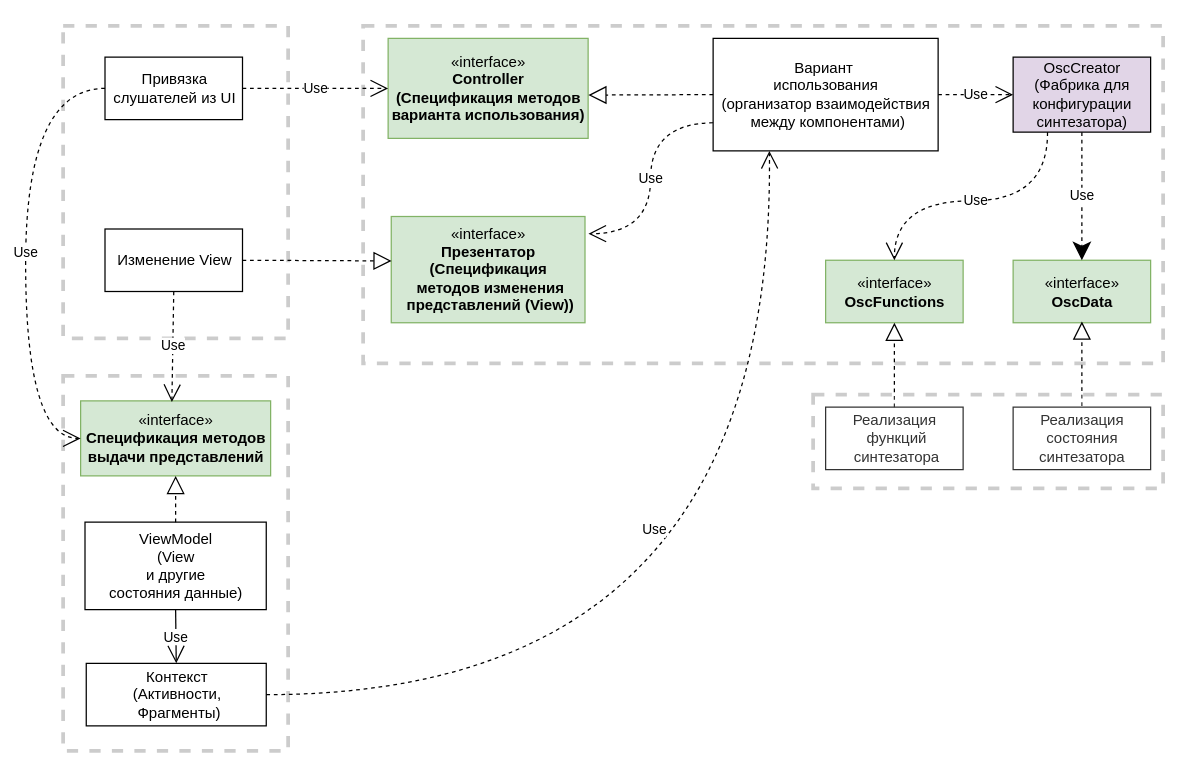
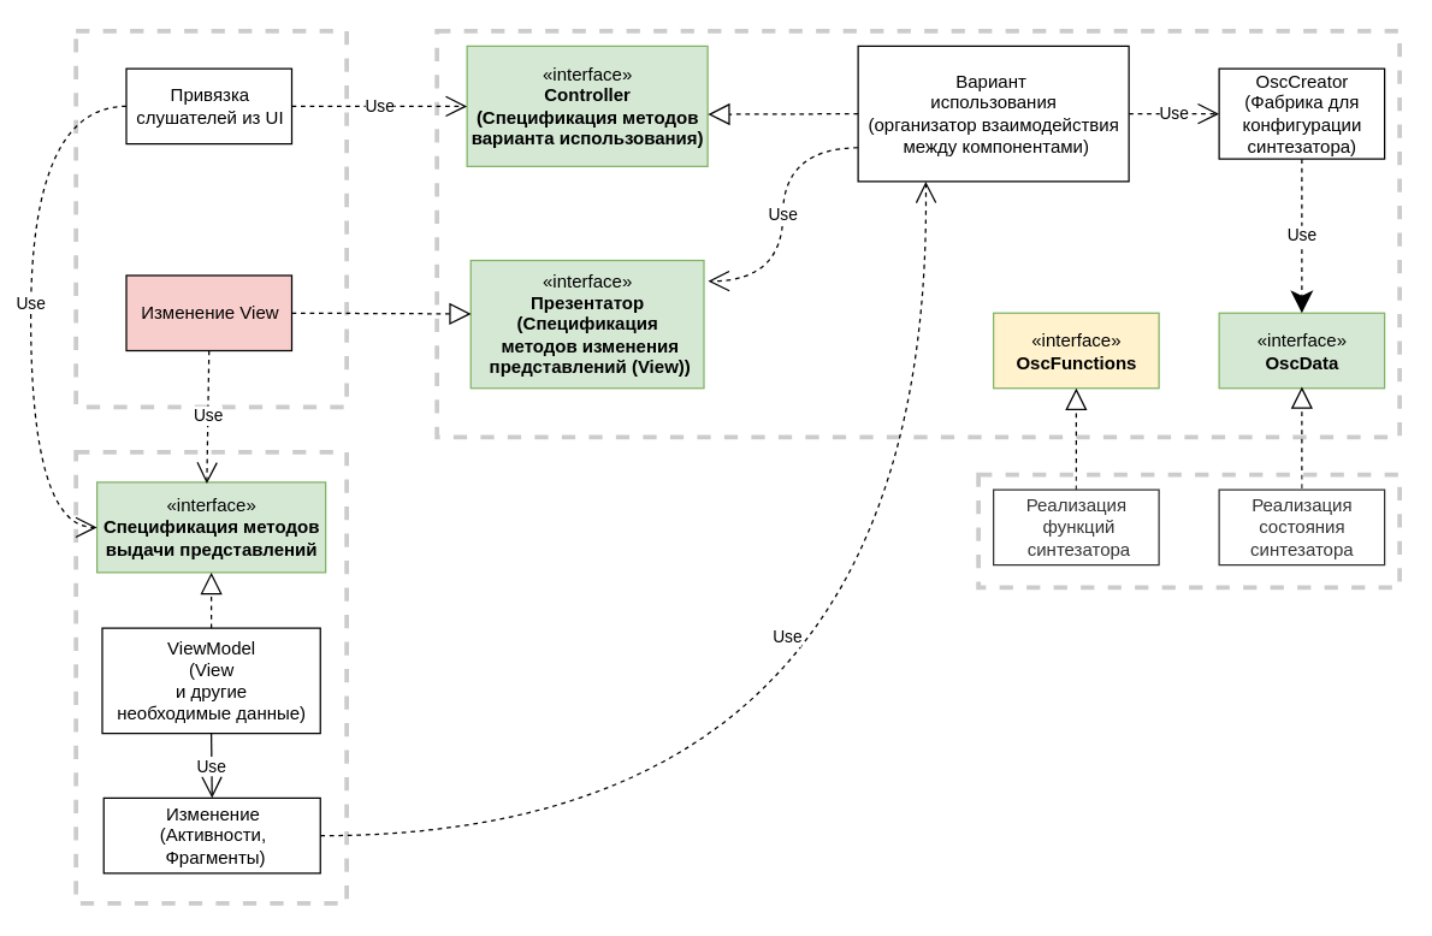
- <mxCell id="25" value="OscCreator&lt;br&gt;(Фабрика для&lt;br&gt;конфигурации&lt;br&gt;синтезатора)" style="html=1;rounded=0;strokeWidth=1;fillColor=#e1d5e7;" vertex="1" parent="1"><mxGeometry x="810" y="45" width="110" height="60" as="geometry" /></mxCell>
+ <mxCell id="25" value="OscCreator&lt;br&gt;(Фабрика для&lt;br&gt;конфигурации&lt;br&gt;синтезатора)" style="html=1;rounded=0;strokeWidth=1;" vertex="1" parent="1"><mxGeometry x="810" y="45" width="110" height="60" as="geometry" /></mxCell>
- <mxCell id="28" value="Use" style="endArrow=open;endSize=12;dashed=1;html=1;exitX=0.25;exitY=1;exitDx=0;exitDy=0;entryX=0.5;entryY=0;entryDx=0;entryDy=0;curved=1;" edge="1" parent="1" source="25" target="21"><mxGeometry width="160" relative="1" as="geometry"><mxPoint x="970" y="150" as="sourcePoint" /><mxPoint x="1130" y="150" as="targetPoint" /><Array as="points"><mxPoint x="838" y="160" /><mxPoint x="715" y="160" /></Array></mxGeometry></mxCell>
- <mxCell id="11" value="Изменение View" style="html=1;" vertex="1" parent="1"><mxGeometry x="83.5" y="182.5" width="110" height="50" as="geometry" /></mxCell>
+ <mxCell id="11" value="Изменение View" style="html=1;fillColor=#f8cecc;" vertex="1" parent="1"><mxGeometry x="83.5" y="182.5" width="110" height="50" as="geometry" /></mxCell>
- <mxCell id="21" value="«interface»&lt;br&gt;&lt;b&gt;OscFunctions&lt;/b&gt;" style="html=1;strokeWidth=1;rounded=0;fillColor=#d5e8d4;strokeColor=#82b366;" vertex="1" parent="1"><mxGeometry x="660" y="207.5" width="110" height="50" as="geometry" /></mxCell>
+ <mxCell id="21" value="«interface»&lt;br&gt;&lt;b&gt;OscFunctions&lt;/b&gt;" style="html=1;strokeWidth=1;rounded=0;fillColor=#fff2cc;strokeColor=#82b366;" vertex="1" parent="1"><mxGeometry x="660" y="207.5" width="110" height="50" as="geometry" /></mxCell>
- <mxCell id="14" value="ViewModel&lt;br&gt;(View &lt;br&gt;и другие &lt;br&gt;состояния данные)" style="html=1;" vertex="1" parent="1"><mxGeometry x="67.5" y="417" width="145" height="70" as="geometry" /></mxCell>
+ <mxCell id="14" value="ViewModel&lt;br&gt;(View &lt;br&gt;и другие &lt;br&gt;необходимые данные)" style="html=1;" vertex="1" parent="1"><mxGeometry x="67.5" y="417" width="145" height="70" as="geometry" /></mxCell>
- <mxCell id="16" value="Контекст&lt;br&gt;(Активности,&lt;br&gt;&amp;nbsp;Фрагменты)" style="html=1;" vertex="1" parent="1"><mxGeometry x="68.5" y="530" width="144" height="50" as="geometry" /></mxCell>
+ <mxCell id="16" value="Изменение&lt;br&gt;(Активности,&lt;br&gt;&amp;nbsp;Фрагменты)" style="html=1;" vertex="1" parent="1"><mxGeometry x="68.5" y="530" width="144" height="50" as="geometry" /></mxCell>
